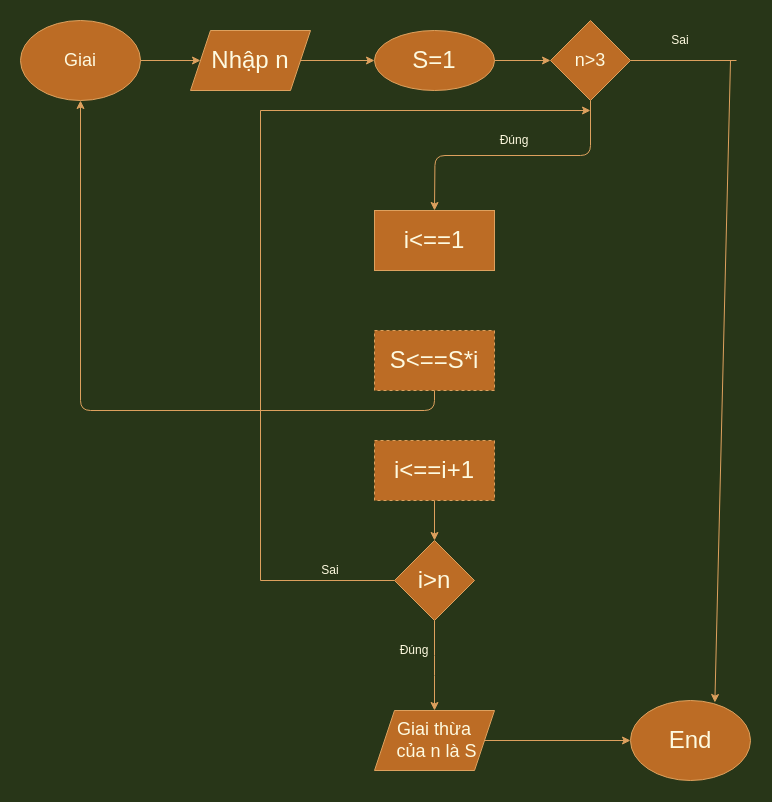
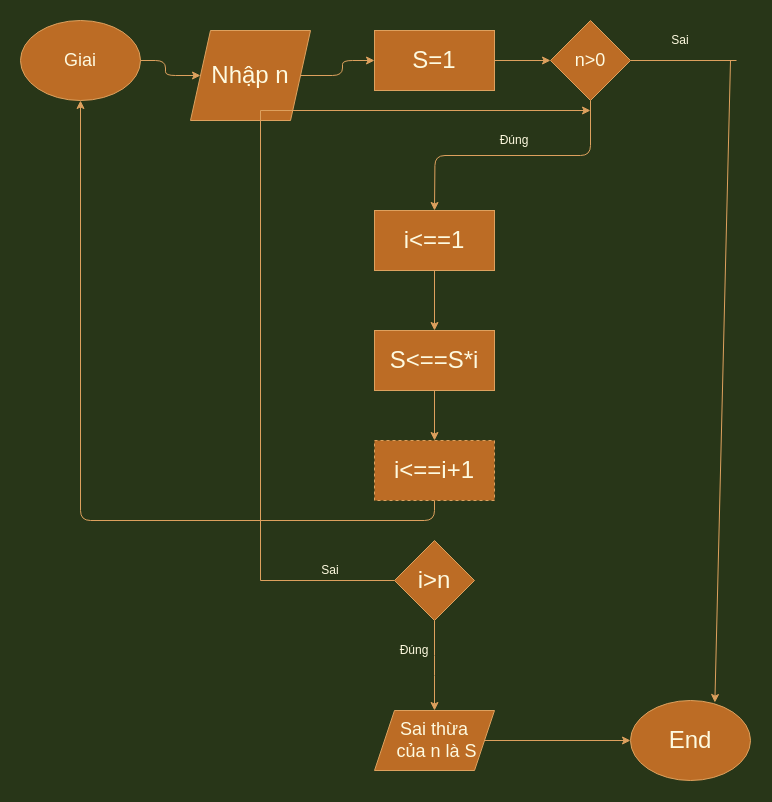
- <mxCell id="5" value="&lt;font style=&quot;font-size: 24px&quot;&gt;Nhập n&lt;/font&gt;" style="shape=parallelogram;perimeter=parallelogramPerimeter;whiteSpace=wrap;html=1;fixedSize=1;rounded=0;sketch=0;strokeColor=#DDA15E;fillColor=#BC6C25;fontColor=#FEFAE0;" vertex="1" parent="1"><mxGeometry x="190" y="30" width="120" height="60" as="geometry" /></mxCell>
+ <mxCell id="5" value="&lt;font style=&quot;font-size: 24px&quot;&gt;Nhập n&lt;/font&gt;" style="shape=parallelogram;perimeter=parallelogramPerimeter;whiteSpace=wrap;html=1;fixedSize=1;rounded=0;sketch=0;strokeColor=#DDA15E;fillColor=#BC6C25;fontColor=#FEFAE0;" vertex="1" parent="1"><mxGeometry x="190" y="30" width="120" height="90" as="geometry" /></mxCell>
- <mxCell id="14" value="&lt;font style=&quot;font-size: 24px&quot;&gt;S=1&lt;/font&gt;" style="ellipse;whiteSpace=wrap;html=1;sketch=0;strokeColor=#DDA15E;fillColor=#BC6C25;fontColor=#FEFAE0;" vertex="1" parent="1"><mxGeometry x="374" y="30" width="120" height="60" as="geometry" /></mxCell>
+ <mxCell id="14" value="&lt;font style=&quot;font-size: 24px&quot;&gt;S=1&lt;/font&gt;" style="rounded=0;whiteSpace=wrap;html=1;sketch=0;strokeColor=#DDA15E;fillColor=#BC6C25;fontColor=#FEFAE0;" vertex="1" parent="1"><mxGeometry x="374" y="30" width="120" height="60" as="geometry" /></mxCell>
- <mxCell id="7" value="&lt;font style=&quot;font-size: 18px&quot;&gt;n&amp;gt;3&lt;/font&gt;" style="rhombus;whiteSpace=wrap;html=1;rounded=0;sketch=0;strokeColor=#DDA15E;fillColor=#BC6C25;fontColor=#FEFAE0;" vertex="1" parent="1"><mxGeometry x="550" width="80" height="80" as="geometry" y="20" /></mxCell>
+ <mxCell id="7" value="&lt;font style=&quot;font-size: 18px&quot;&gt;n&amp;gt;0&lt;/font&gt;" style="rhombus;whiteSpace=wrap;html=1;rounded=0;sketch=0;strokeColor=#DDA15E;fillColor=#BC6C25;fontColor=#FEFAE0;" vertex="1" parent="1"><mxGeometry x="550" width="80" height="80" as="geometry" y="20" /></mxCell>
+ <mxCell id="11" style="edgeStyle=orthogonalEdgeStyle;curved=0;rounded=1;sketch=0;orthogonalLoop=1;jettySize=auto;html=1;exitX=0.5;exitY=1;exitDx=0;exitDy=0;entryX=0.5;entryY=0;entryDx=0;entryDy=0;strokeColor=#DDA15E;fillColor=#BC6C25;fontColor=#FEFAE0;" edge="1" parent="1" source="12" target="16"><mxGeometry relative="1" as="geometry" /></mxCell>
- <mxCell id="16" value="&lt;font style=&quot;font-size: 24px&quot;&gt;S&amp;lt;==S*i&lt;/font&gt;" style="rounded=0;whiteSpace=wrap;html=1;sketch=0;strokeColor=#DDA15E;fillColor=#BC6C25;fontColor=#FEFAE0;dashed=1;" vertex="1" parent="1"><mxGeometry x="374" y="330" width="120" height="60" as="geometry" /></mxCell>
+ <mxCell id="16" value="&lt;font style=&quot;font-size: 24px&quot;&gt;S&amp;lt;==S*i&lt;/font&gt;" style="rounded=0;whiteSpace=wrap;html=1;sketch=0;strokeColor=#DDA15E;fillColor=#BC6C25;fontColor=#FEFAE0;" vertex="1" parent="1"><mxGeometry x="374" y="330" width="120" height="60" as="geometry" /></mxCell>
- <mxCell id="15" style="edgeStyle=orthogonalEdgeStyle;curved=0;rounded=1;sketch=0;orthogonalLoop=1;jettySize=auto;html=1;exitX=0.5;exitY=1;exitDx=0;exitDy=0;strokeColor=#DDA15E;fillColor=#BC6C25;fontColor=#FEFAE0;" edge="1" parent="1" source="16" target="3"><mxGeometry relative="1" as="geometry" /></mxCell>
+ <mxCell id="15" style="edgeStyle=orthogonalEdgeStyle;curved=0;rounded=1;sketch=0;orthogonalLoop=1;jettySize=auto;html=1;exitX=0.5;exitY=1;exitDx=0;exitDy=0;entryX=0.5;entryY=0;entryDx=0;entryDy=0;strokeColor=#DDA15E;fillColor=#BC6C25;fontColor=#FEFAE0;" edge="1" parent="1" source="16" target="18"><mxGeometry relative="1" as="geometry" /></mxCell>
- <mxCell id="17" style="edgeStyle=orthogonalEdgeStyle;curved=0;rounded=1;sketch=0;orthogonalLoop=1;jettySize=auto;html=1;exitX=0.5;exitY=1;exitDx=0;exitDy=0;entryX=0.5;entryY=0;entryDx=0;entryDy=0;strokeColor=#DDA15E;fillColor=#BC6C25;fontColor=#FEFAE0;" edge="1" parent="1" source="18" target="20"><mxGeometry relative="1" as="geometry" /></mxCell>
+ <mxCell id="17" style="edgeStyle=orthogonalEdgeStyle;curved=0;rounded=1;sketch=0;orthogonalLoop=1;jettySize=auto;html=1;exitX=0.5;exitY=1;exitDx=0;exitDy=0;strokeColor=#DDA15E;fillColor=#BC6C25;fontColor=#FEFAE0;" edge="1" parent="1" source="18" target="3"><mxGeometry relative="1" as="geometry" /></mxCell>
- <mxCell id="23" value="&lt;font style=&quot;font-size: 18px&quot;&gt;Giai thừa&lt;br&gt;&amp;nbsp;của n là S&lt;/font&gt;" style="shape=parallelogram;perimeter=parallelogramPerimeter;whiteSpace=wrap;html=1;fixedSize=1;rounded=0;sketch=0;strokeColor=#DDA15E;fillColor=#BC6C25;fontColor=#FEFAE0;" vertex="1" parent="1"><mxGeometry x="374" y="710" width="120" height="60" as="geometry" /></mxCell>
+ <mxCell id="23" value="&lt;font style=&quot;font-size: 18px&quot;&gt;Sai thừa&lt;br&gt;&amp;nbsp;của n là S&lt;/font&gt;" style="shape=parallelogram;perimeter=parallelogramPerimeter;whiteSpace=wrap;html=1;fixedSize=1;rounded=0;sketch=0;strokeColor=#DDA15E;fillColor=#BC6C25;fontColor=#FEFAE0;" vertex="1" parent="1"><mxGeometry x="374" y="710" width="120" height="60" as="geometry" /></mxCell>
